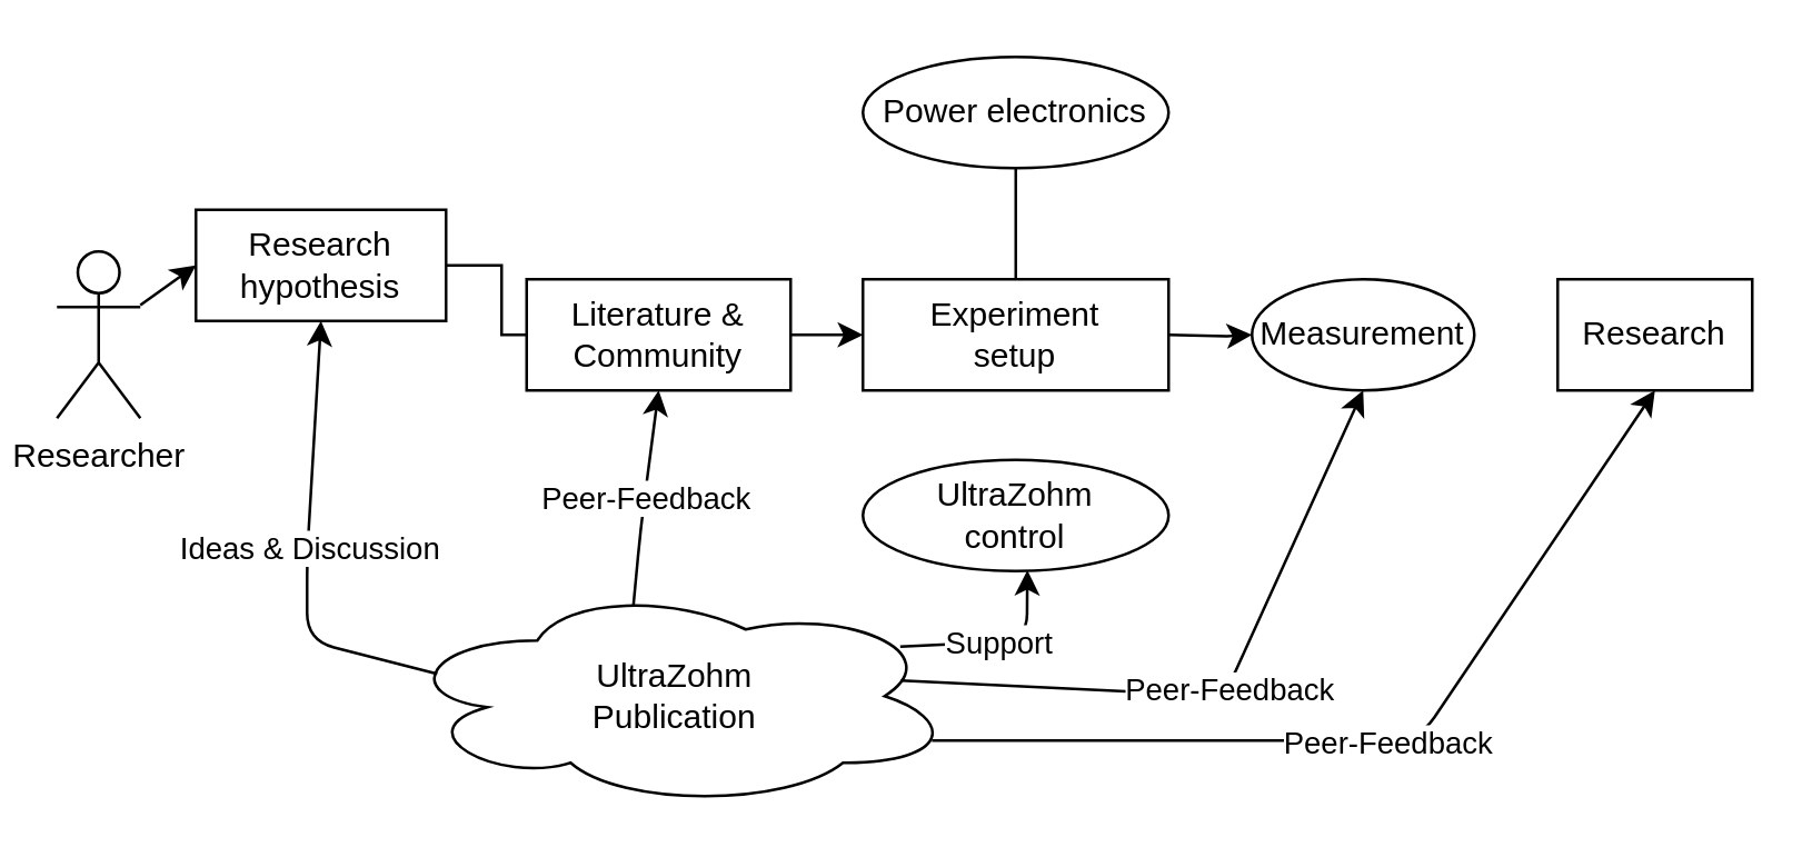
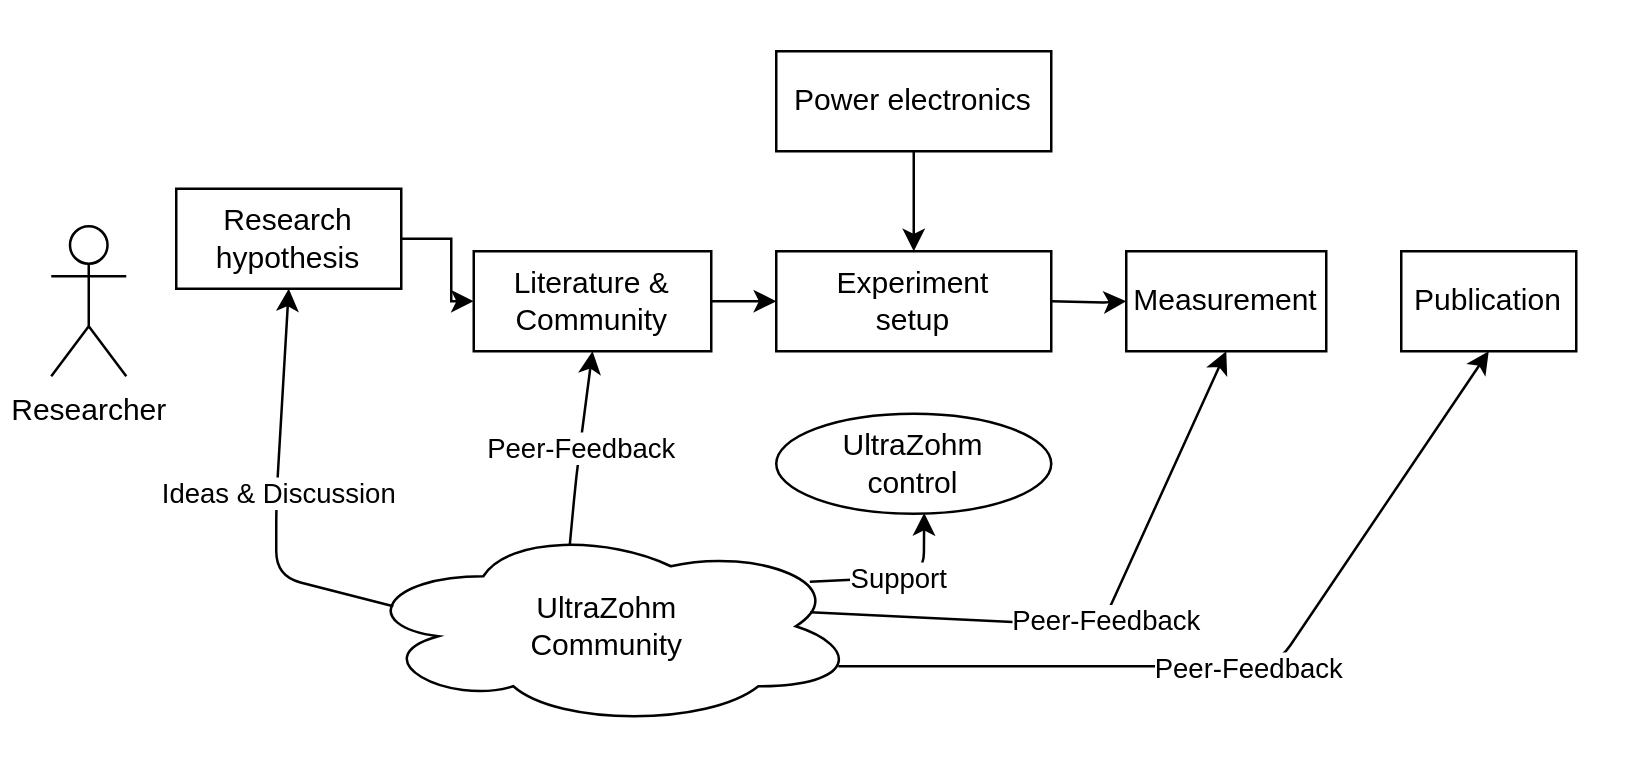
- <mxCell id="26" value="Power electronics" style="ellipse;whiteSpace=wrap;html=1;" vertex="1" parent="1"><mxGeometry x="310" y="20" width="110" height="40" as="geometry" /></mxCell>
+ <mxCell id="26" value="Power electronics" style="whiteSpace=wrap;html=1;" vertex="1" parent="1"><mxGeometry x="310" y="20" width="110" height="40" as="geometry" /></mxCell>
- <mxCell id="25" style="edgeStyle=orthogonalEdgeStyle;rounded=0;orthogonalLoop=1;jettySize=auto;html=1;exitX=0.5;exitY=1;exitDx=0;exitDy=0;endArrow=none;" edge="1" parent="1" source="26" target="24"><mxGeometry relative="1" as="geometry" /></mxCell>
+ <mxCell id="25" style="edgeStyle=orthogonalEdgeStyle;rounded=0;orthogonalLoop=1;jettySize=auto;html=1;exitX=0.5;exitY=1;exitDx=0;exitDy=0;" edge="1" parent="1" source="26" target="24"><mxGeometry relative="1" as="geometry" /></mxCell>
- <mxCell id="3" value="" style="endArrow=classic;html=1;entryX=0;entryY=0.5;entryDx=0;entryDy=0;" parent="1" target="9" edge="1" source="4"><mxGeometry width="50" height="50" relative="1" as="geometry"><mxPoint x="-20" y="230" as="sourcePoint" /><mxPoint x="140" y="230" as="targetPoint" /></mxGeometry></mxCell>
- <mxCell id="8" value="" style="edgeStyle=orthogonalEdgeStyle;rounded=0;orthogonalLoop=1;jettySize=auto;html=1;endArrow=none;" edge="1" parent="1" source="9" target="12"><mxGeometry relative="1" as="geometry" /></mxCell>
+ <mxCell id="8" value="" style="edgeStyle=orthogonalEdgeStyle;rounded=0;orthogonalLoop=1;jettySize=auto;html=1;" edge="1" parent="1" source="9" target="12"><mxGeometry relative="1" as="geometry" /></mxCell>
- <mxCell id="6" value="Measurement" style="ellipse;whiteSpace=wrap;html=1;" vertex="1" parent="1"><mxGeometry x="450" y="100" width="80" height="40" as="geometry" /></mxCell>
+ <mxCell id="6" value="Measurement" style="rounded=0;whiteSpace=wrap;html=1;" vertex="1" parent="1"><mxGeometry x="450" y="100" width="80" height="40" as="geometry" /></mxCell>
- <mxCell id="10" value="Research" style="whiteSpace=wrap;html=1;" vertex="1" parent="1"><mxGeometry x="560" y="100" width="70" height="40" as="geometry" /></mxCell>
+ <mxCell id="10" value="Publication" style="whiteSpace=wrap;html=1;" vertex="1" parent="1"><mxGeometry x="560" y="100" width="70" height="40" as="geometry" /></mxCell>
- <mxCell id="5" value="&lt;div&gt;UltraZohm&lt;/div&gt;&lt;div&gt;Publication&lt;br&gt;&lt;/div&gt;" style="text;html=1;strokeColor=none;fillColor=none;align=center;verticalAlign=middle;whiteSpace=wrap;rounded=0;" vertex="1" parent="1"><mxGeometry x="205.33" y="230" width="75" height="40" as="geometry" /></mxCell>
+ <mxCell id="5" value="&lt;div&gt;UltraZohm&lt;/div&gt;&lt;div&gt;Community&lt;br&gt;&lt;/div&gt;" style="text;html=1;strokeColor=none;fillColor=none;align=center;verticalAlign=middle;whiteSpace=wrap;rounded=0;" vertex="1" parent="1"><mxGeometry x="205.33" y="230" width="75" height="40" as="geometry" /></mxCell>
